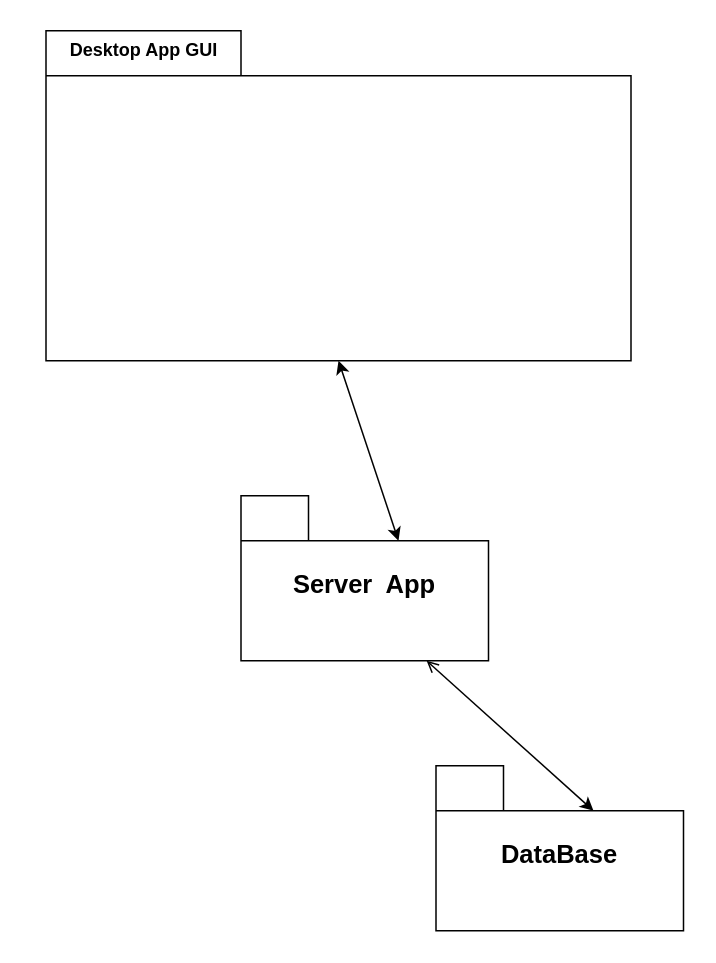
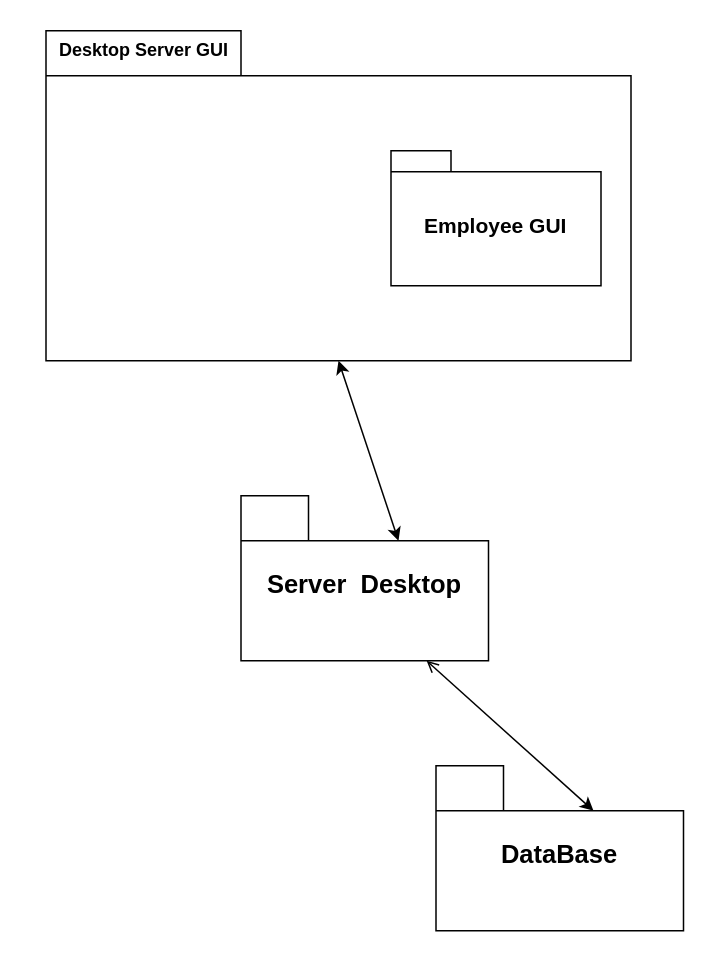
- <mxCell id="3" value="Desktop App GUI" style="text;align=center;fontStyle=1;verticalAlign=middle;spacingLeft=3;spacingRight=3;strokeColor=none;rotatable=0;points=[[0,0.5],[1,0.5]];portConstraint=eastwest;html=1;" vertex="1" parent="1"><mxGeometry x="20" y="20" width="150" height="26" as="geometry" /></mxCell>
+ <mxCell id="3" value="Desktop Server GUI" style="text;align=center;fontStyle=1;verticalAlign=middle;spacingLeft=3;spacingRight=3;strokeColor=none;rotatable=0;points=[[0,0.5],[1,0.5]];portConstraint=eastwest;html=1;" vertex="1" parent="1"><mxGeometry x="20" y="20" width="150" height="26" as="geometry" /></mxCell>
+ <mxCell id="4" value="&lt;font style=&quot;font-size: 14px;&quot;&gt;Employee GUI&lt;/font&gt;" style="shape=folder;fontStyle=1;spacingTop=10;tabWidth=40;tabHeight=14;tabPosition=left;html=1;whiteSpace=wrap;" vertex="1" parent="1"><mxGeometry x="260" y="100" width="140" height="90" as="geometry" /></mxCell>
- <mxCell id="5" value="&lt;font style=&quot;font-size: 17px;&quot;&gt;Server&amp;nbsp; App&lt;/font&gt;" style="shape=folder;fontStyle=1;spacingTop=10;tabWidth=45;tabHeight=30;tabPosition=left;html=1;whiteSpace=wrap;" vertex="1" parent="1"><mxGeometry x="160" y="330" width="165" height="110" as="geometry" /></mxCell>
+ <mxCell id="5" value="&lt;font style=&quot;font-size: 17px;&quot;&gt;Server&amp;nbsp; Desktop&lt;/font&gt;" style="shape=folder;fontStyle=1;spacingTop=10;tabWidth=45;tabHeight=30;tabPosition=left;html=1;whiteSpace=wrap;" vertex="1" parent="1"><mxGeometry x="160" y="330" width="165" height="110" as="geometry" /></mxCell>
